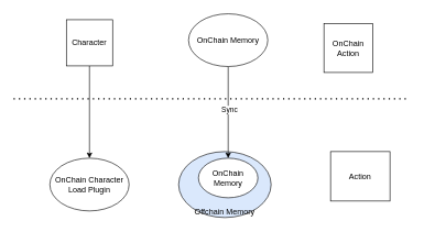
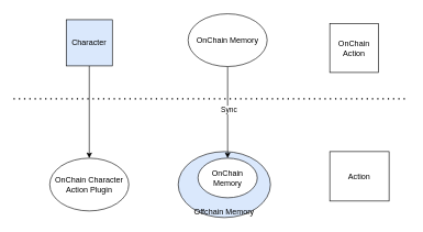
- <mxCell id="4" value="Character" style="whiteSpace=wrap;html=1;aspect=fixed;" parent="1" vertex="1"><mxGeometry x="100" y="29" width="70" height="70" as="geometry" /></mxCell>
+ <mxCell id="4" value="Character" style="whiteSpace=wrap;html=1;aspect=fixed;fillColor=#dae8fc;" parent="1" vertex="1"><mxGeometry x="100" y="29" width="70" height="70" as="geometry" /></mxCell>
- <mxCell id="12" value="OnChain Action" style="whiteSpace=wrap;html=1;aspect=fixed;" parent="1" vertex="1"><mxGeometry x="490" y="35" width="74" height="74" as="geometry" /></mxCell>
+ <mxCell id="12" value="OnChain Action" style="whiteSpace=wrap;html=1;aspect=fixed;" parent="1" vertex="1"><mxGeometry x="500" y="35" width="74" height="74" as="geometry" /></mxCell>
- <mxCell id="6" value="OnChain Character Load Plugin" style="ellipse;whiteSpace=wrap;html=1;" parent="1" vertex="1"><mxGeometry x="75" y="239" width="120" height="80" as="geometry" /></mxCell>
+ <mxCell id="6" value="OnChain Character Action Plugin" style="ellipse;whiteSpace=wrap;html=1;" parent="1" vertex="1"><mxGeometry x="75" y="239" width="120" height="80" as="geometry" /></mxCell>
